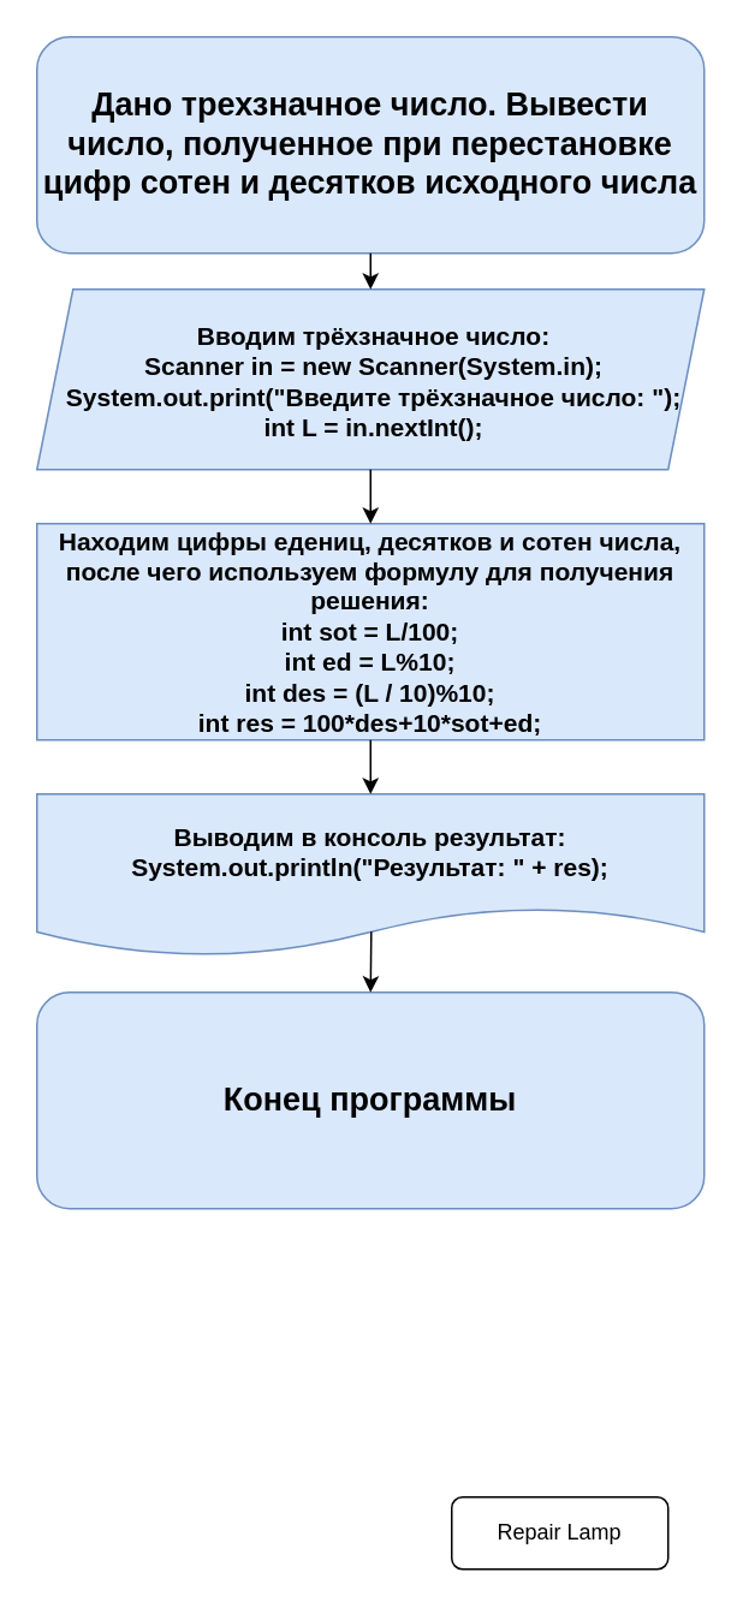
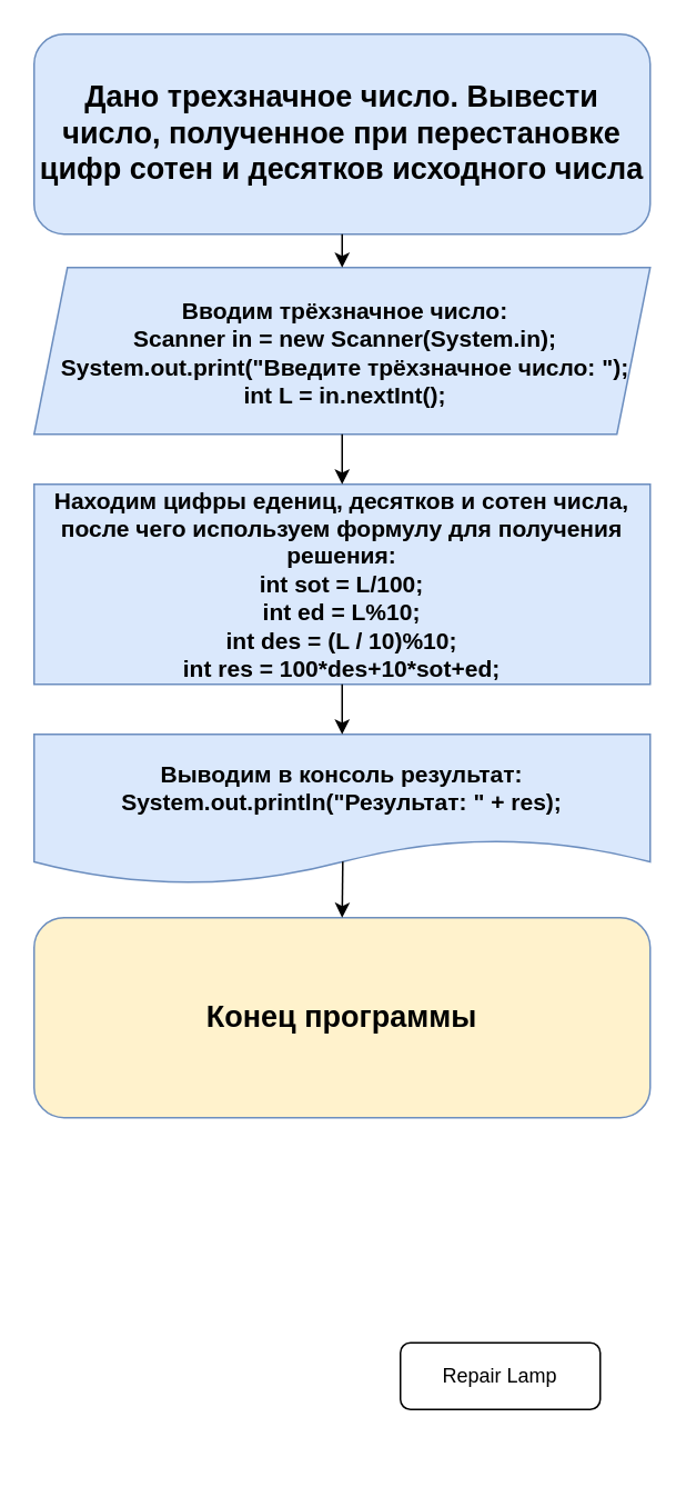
- <mxCell id="10" value="Конец программы" style="rounded=1;whiteSpace=wrap;html=1;fontSize=18;glass=0;strokeWidth=1;shadow=0;fontStyle=1;fillColor=#dae8fc;strokeColor=#6c8ebf;" vertex="1" parent="1"><mxGeometry x="20" y="550" width="370" height="120" as="geometry" /></mxCell>
+ <mxCell id="10" value="Конец программы" style="rounded=1;whiteSpace=wrap;html=1;fontSize=18;glass=0;strokeWidth=1;shadow=0;fontStyle=1;fillColor=#fff2cc;strokeColor=#6c8ebf;" vertex="1" parent="1"><mxGeometry x="20" y="550" width="370" height="120" as="geometry" /></mxCell>
- <mxCell id="3" value="Repair Lamp" style="rounded=1;whiteSpace=wrap;html=1;fontSize=12;glass=0;strokeWidth=1;shadow=0;" parent="1" vertex="1"><mxGeometry x="250" y="830" width="120" height="40" as="geometry" /></mxCell>
+ <mxCell id="3" value="Repair Lamp" style="rounded=1;whiteSpace=wrap;html=1;fontSize=12;glass=0;strokeWidth=1;shadow=0;" parent="1" vertex="1"><mxGeometry x="240" y="805" width="120" height="40" as="geometry" /></mxCell>
